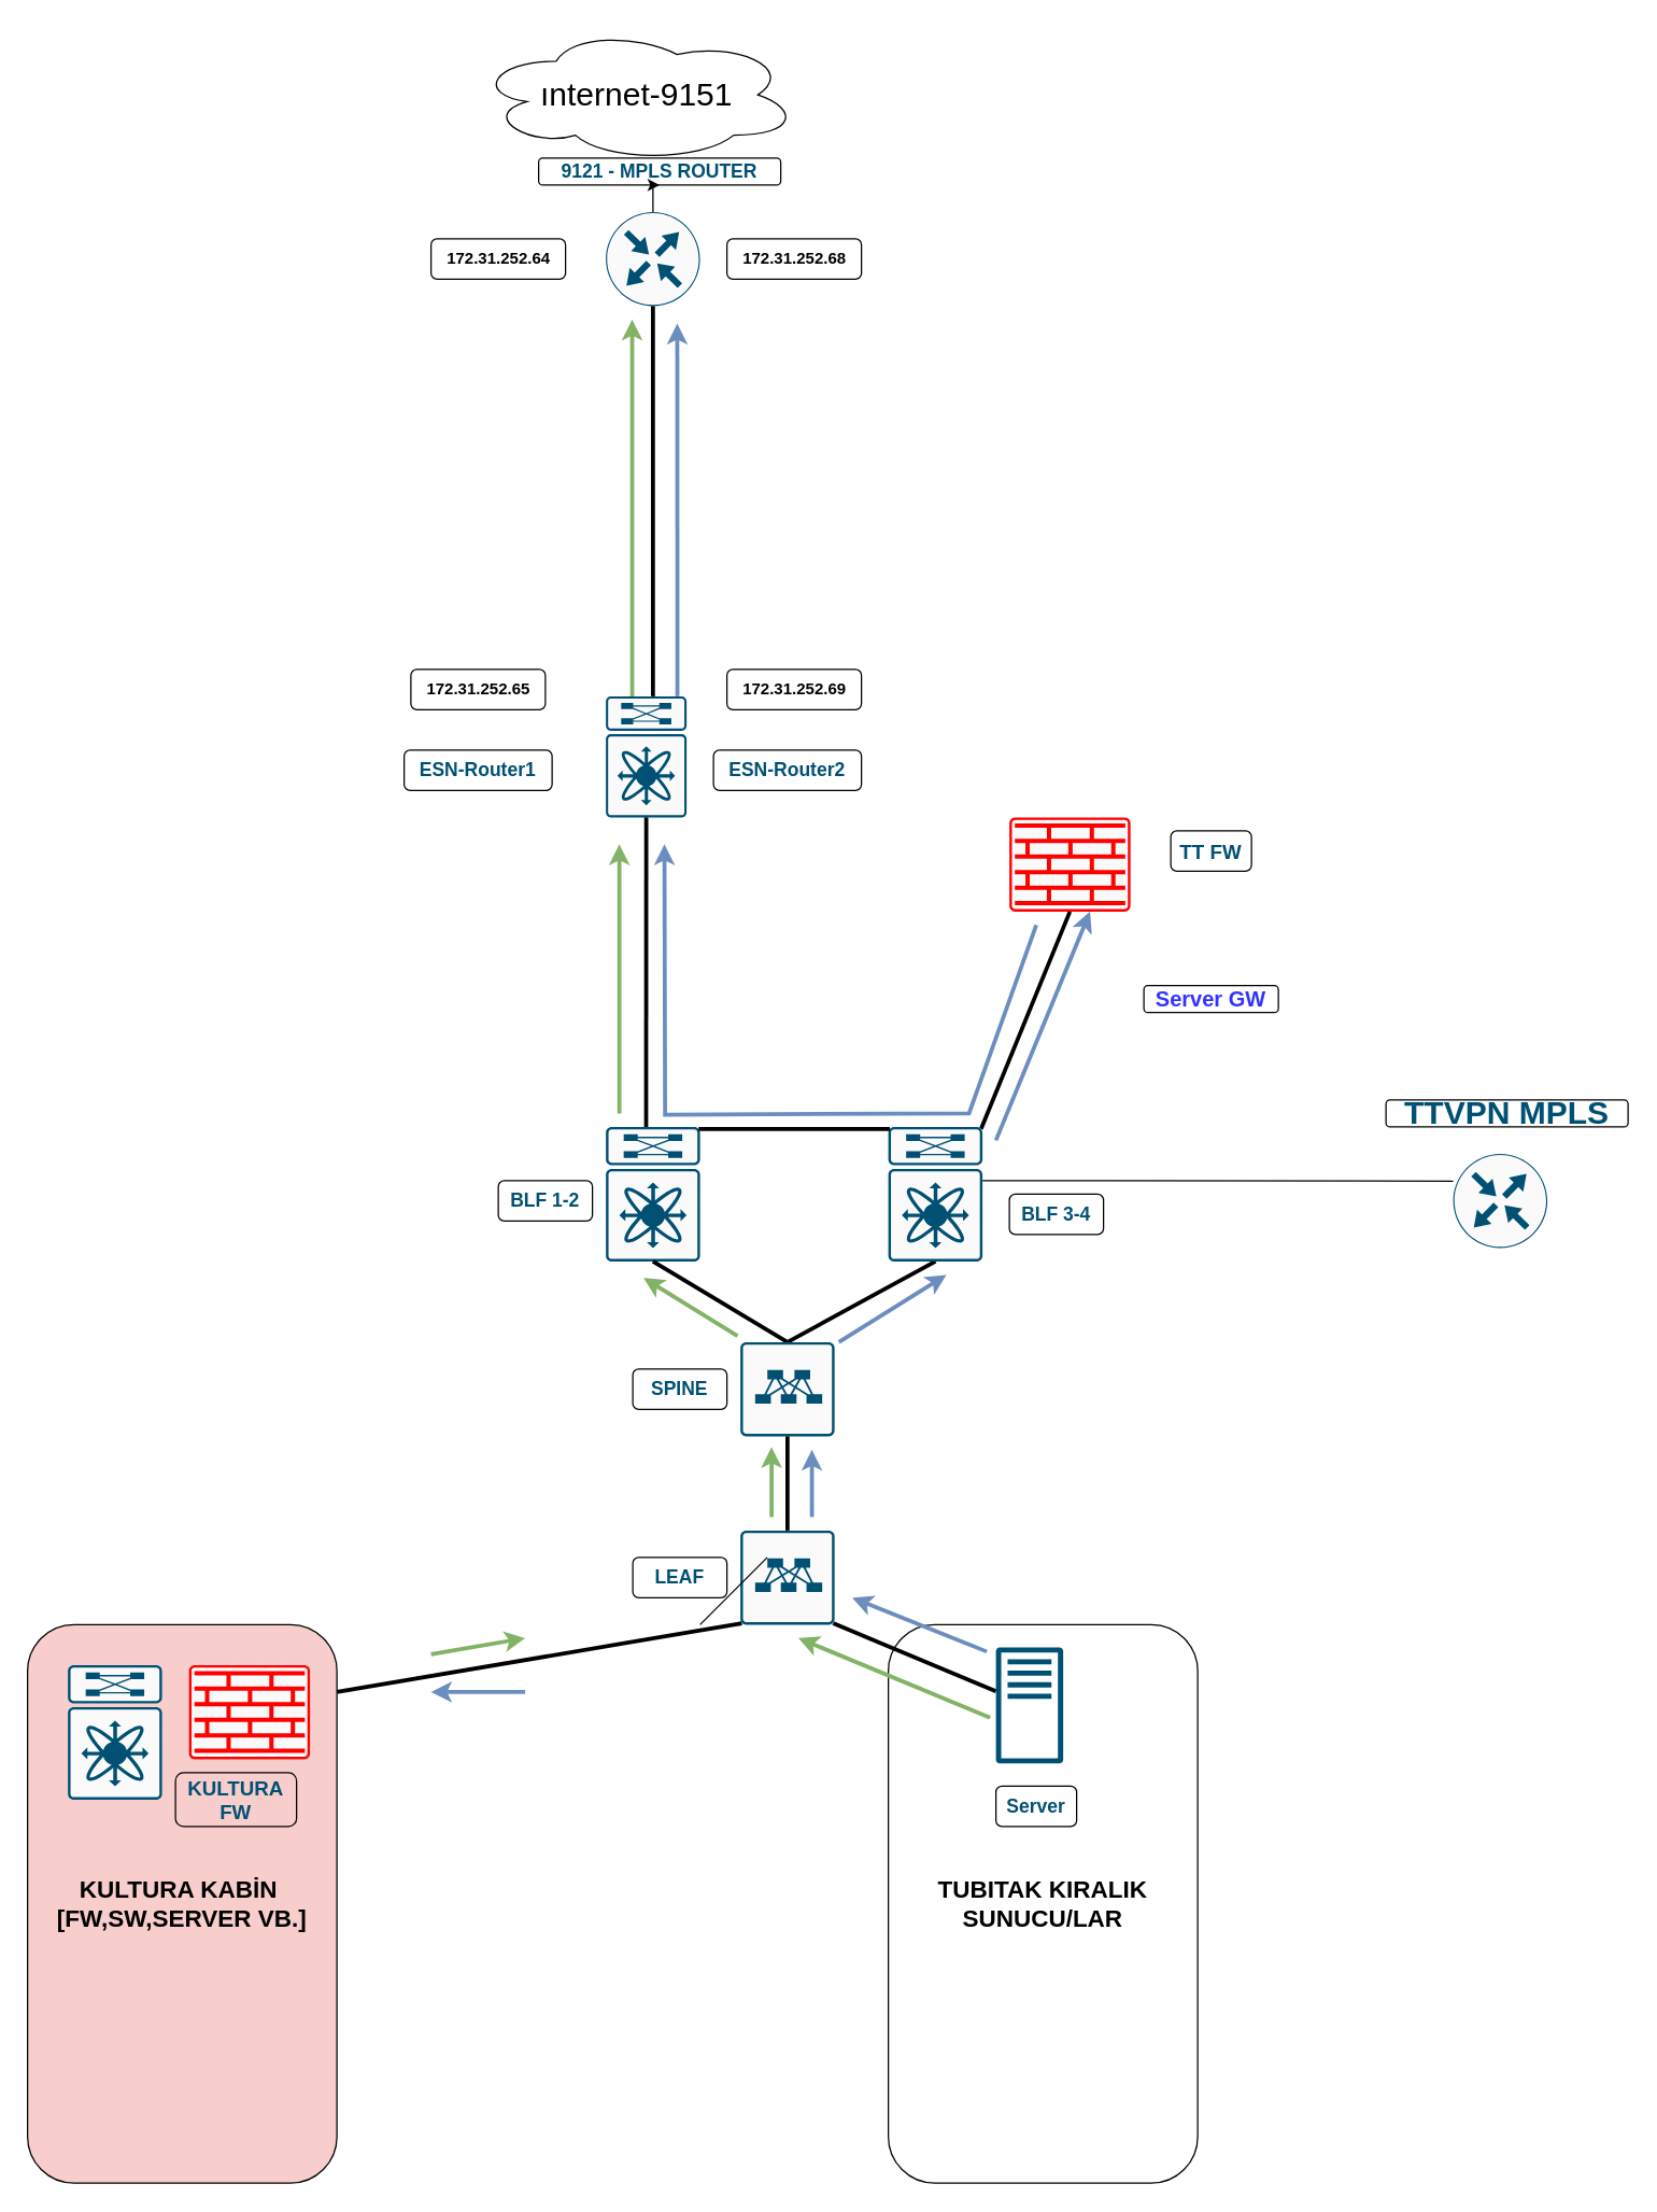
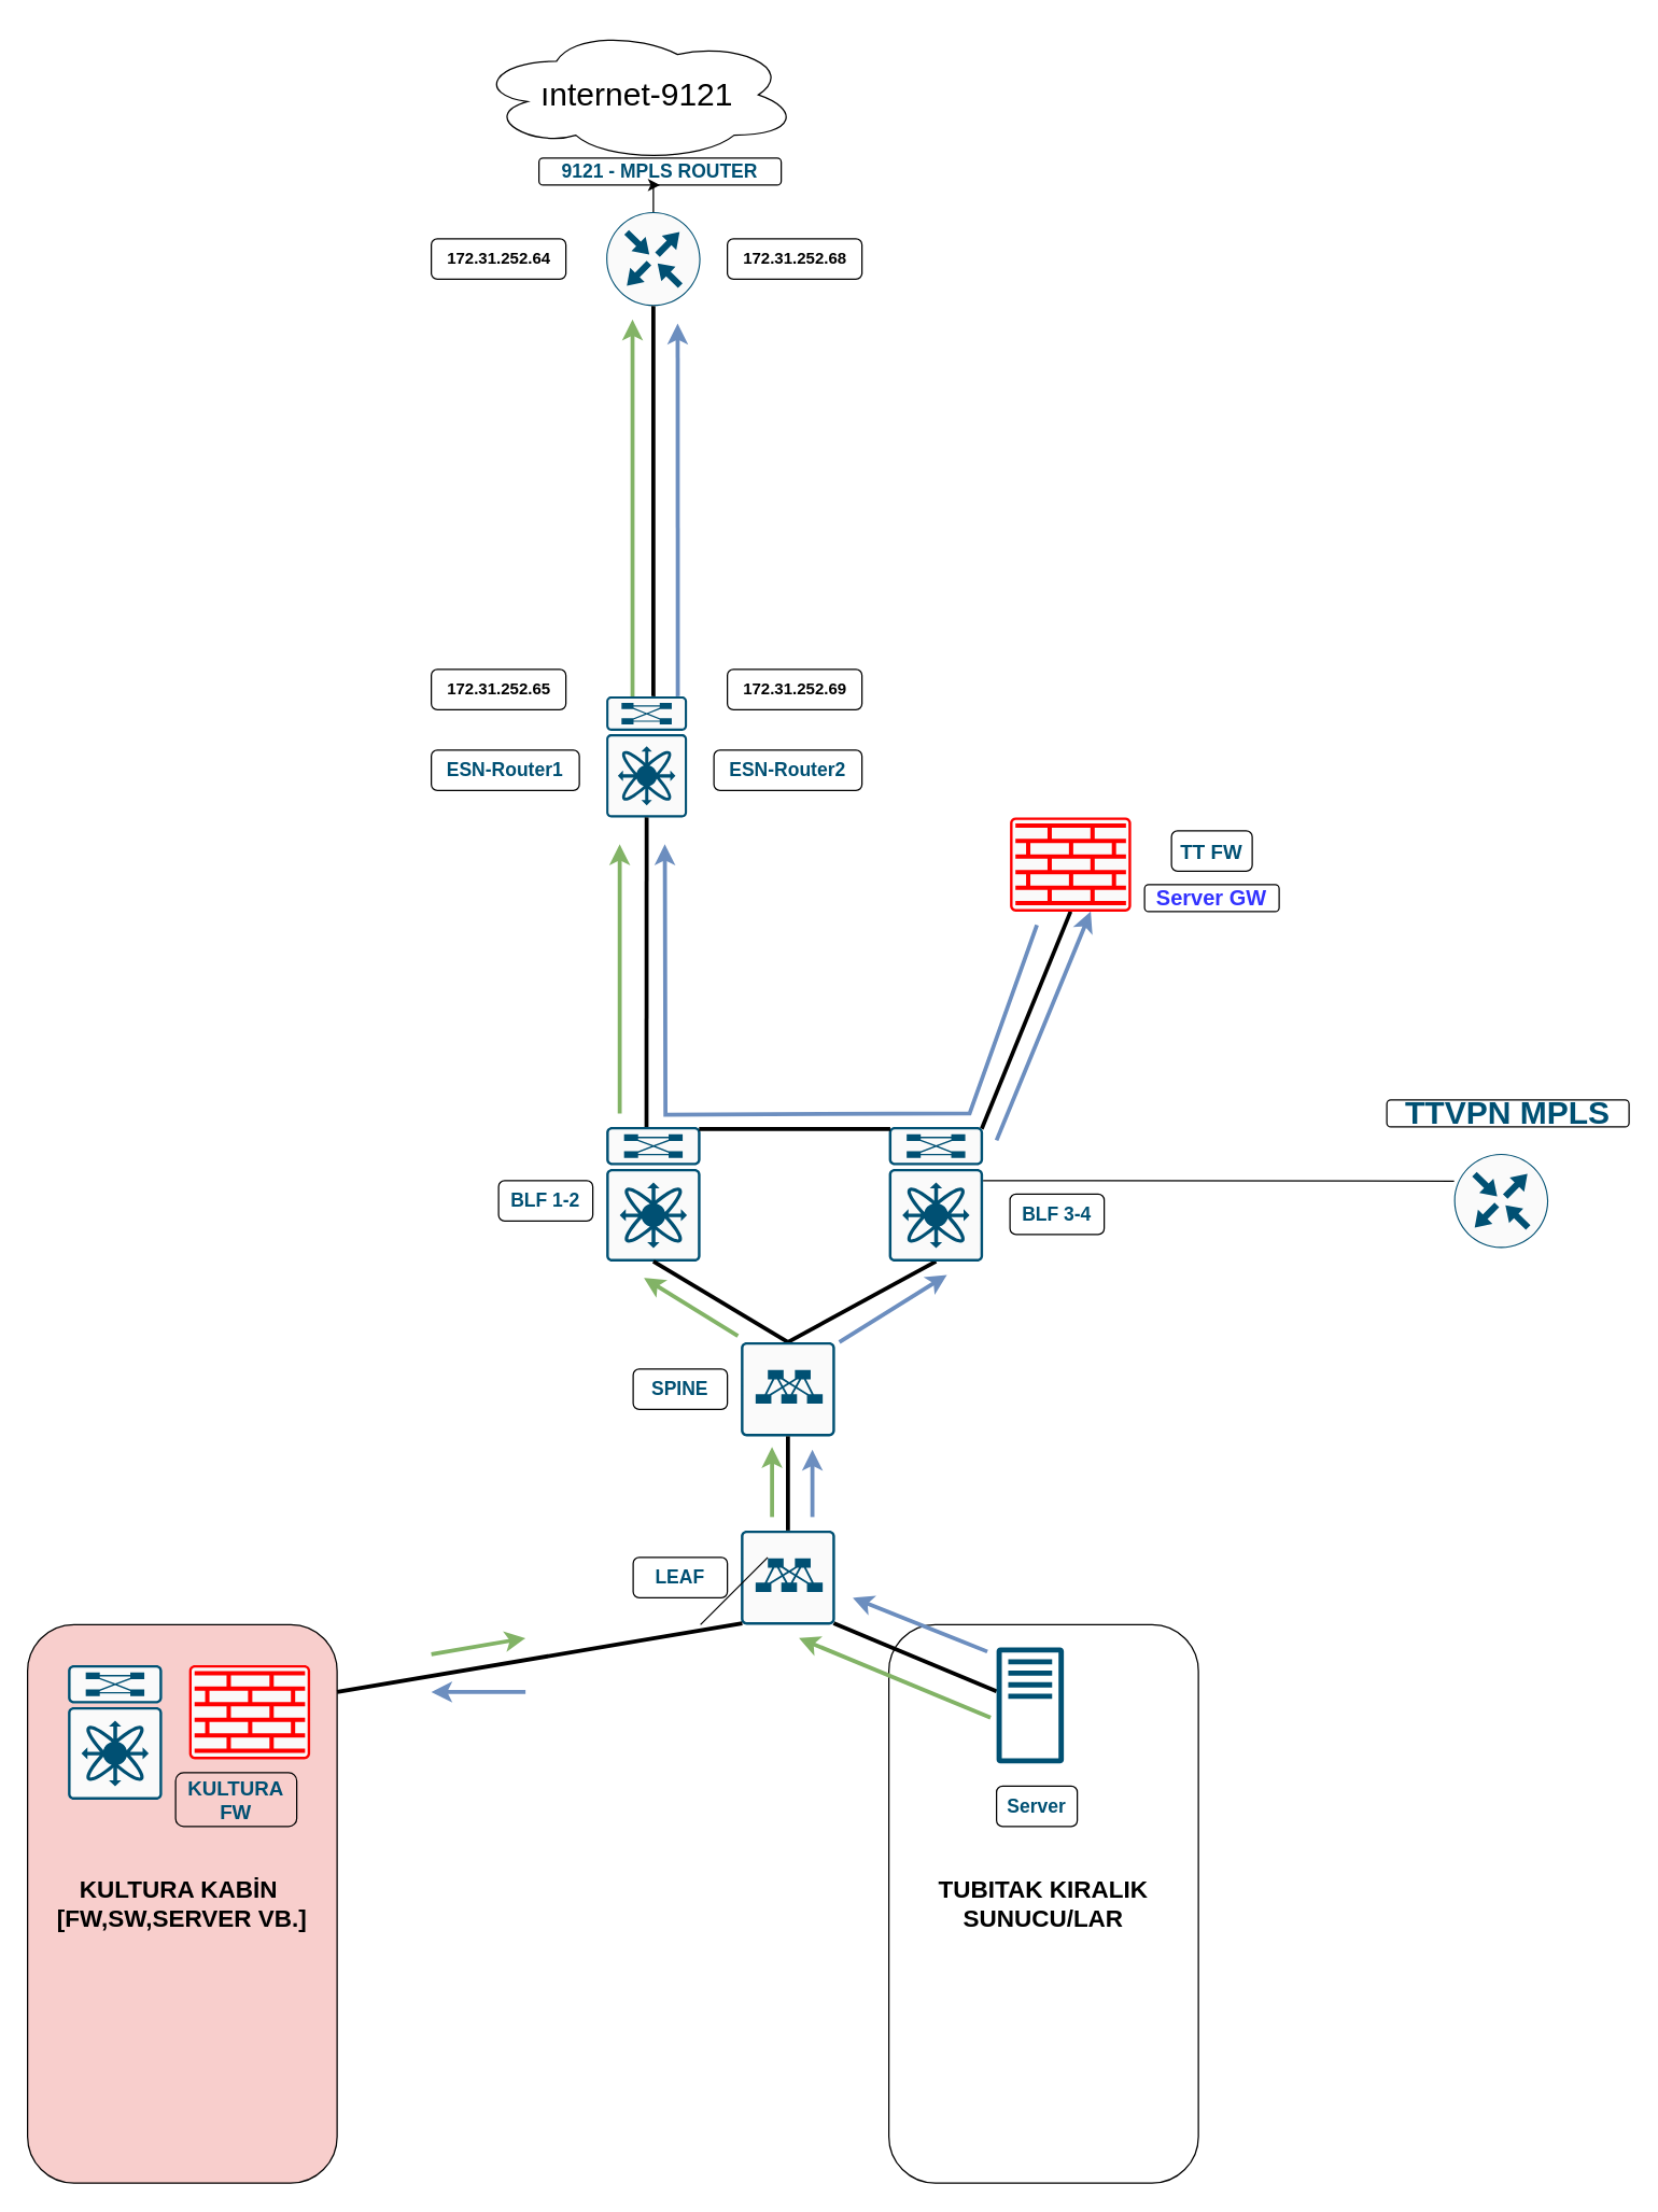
- <mxCell id="45" value="&lt;font style=&quot;font-size: 24px;&quot;&gt;ınternet-9151&lt;/font&gt;" style="ellipse;shape=cloud;whiteSpace=wrap;html=1;" vertex="1" parent="1"><mxGeometry x="353" y="20" width="240" height="100" as="geometry" /></mxCell>
+ <mxCell id="45" value="&lt;font style=&quot;font-size: 24px;&quot;&gt;ınternet-9121&lt;/font&gt;" style="ellipse;shape=cloud;whiteSpace=wrap;html=1;" vertex="1" parent="1"><mxGeometry x="353" y="20" width="240" height="100" as="geometry" /></mxCell>
- <mxCell id="30" value="&lt;b&gt;172.31.252.65&lt;/b&gt;" style="text;html=1;align=center;verticalAlign=middle;resizable=0;points=[];autosize=1;strokeColor=default;fillColor=none;rounded=1;" parent="1" vertex="1"><mxGeometry x="305" y="497" width="100" height="30" as="geometry" /></mxCell>
+ <mxCell id="30" value="&lt;b&gt;172.31.252.65&lt;/b&gt;" style="text;html=1;align=center;verticalAlign=middle;resizable=0;points=[];autosize=1;strokeColor=default;fillColor=none;rounded=1;" parent="1" vertex="1"><mxGeometry x="320" y="497" width="100" height="30" as="geometry" /></mxCell>
- <mxCell id="19" value="ESN-Router1" style="text;strokeColor=default;align=center;fillColor=none;html=1;verticalAlign=middle;whiteSpace=wrap;rounded=1;fontSize=14;fontStyle=1;fontColor=#005073;" parent="1" vertex="1"><mxGeometry x="300" y="557" width="110" height="30" as="geometry" /></mxCell>
+ <mxCell id="19" value="ESN-Router1" style="text;strokeColor=default;align=center;fillColor=none;html=1;verticalAlign=middle;whiteSpace=wrap;rounded=1;fontSize=14;fontStyle=1;fontColor=#005073;" parent="1" vertex="1"><mxGeometry x="320" y="557" width="110" height="30" as="geometry" /></mxCell>
- <mxCell id="44" value="Server GW" style="text;strokeColor=default;align=center;fillColor=none;html=1;verticalAlign=middle;whiteSpace=wrap;rounded=1;fontColor=#3333FF;fontStyle=1;fontSize=16;" parent="1" vertex="1"><mxGeometry x="850" y="732" width="100" height="20" as="geometry" /></mxCell>
+ <mxCell id="44" value="Server GW" style="text;strokeColor=default;align=center;fillColor=none;html=1;verticalAlign=middle;whiteSpace=wrap;rounded=1;fontColor=#3333FF;fontStyle=1;fontSize=16;" parent="1" vertex="1"><mxGeometry x="850" y="657" width="100" height="20" as="geometry" /></mxCell>
